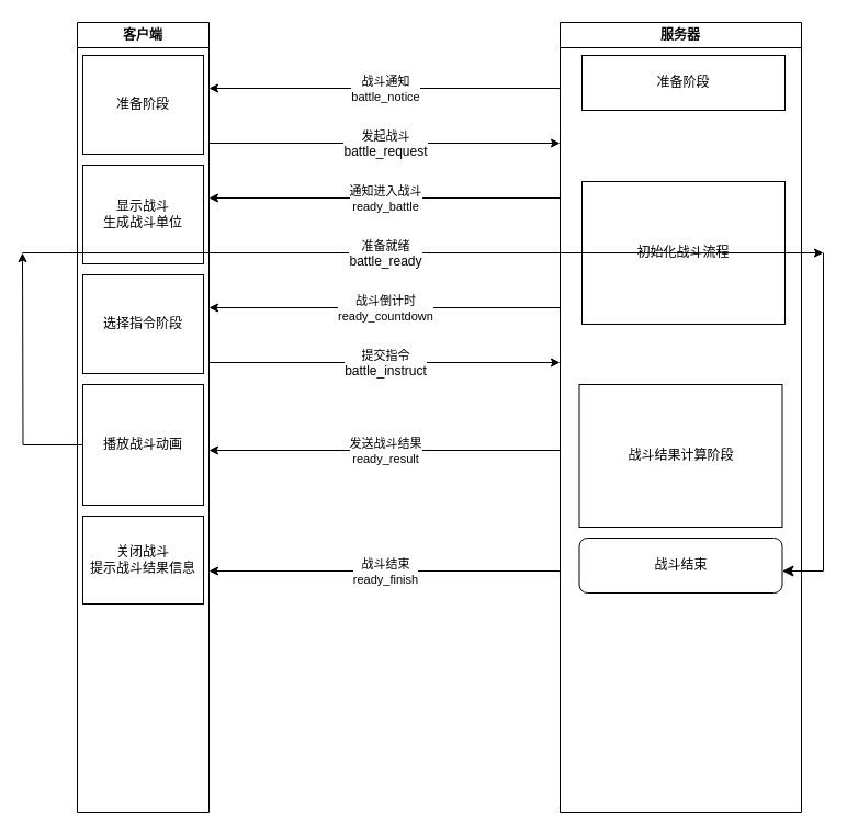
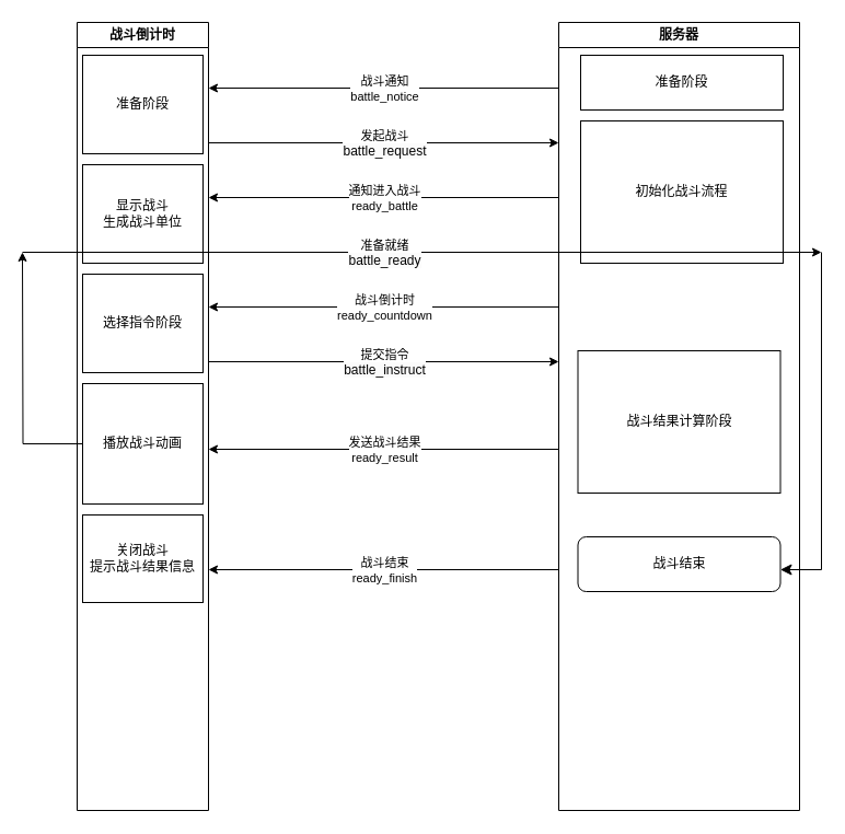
- <mxCell id="4" value="客户端" style="swimlane;whiteSpace=wrap;html=1;" vertex="1" parent="1"><mxGeometry x="70" y="20" width="120" height="720" as="geometry" /></mxCell>
+ <mxCell id="4" value="战斗倒计时" style="swimlane;whiteSpace=wrap;html=1;" vertex="1" parent="1"><mxGeometry x="70" y="20" width="120" height="720" as="geometry" /></mxCell>
- <mxCell id="14" value="初始化战斗流程" style="rounded=0;whiteSpace=wrap;html=1;" vertex="1" parent="12"><mxGeometry x="20" y="145" width="185" height="130" as="geometry" /></mxCell>
+ <mxCell id="14" value="初始化战斗流程" style="rounded=0;whiteSpace=wrap;html=1;" vertex="1" parent="12"><mxGeometry x="20" y="90" width="185" height="130" as="geometry" /></mxCell>
- <mxCell id="15" value="战斗结果计算阶段" style="rounded=0;whiteSpace=wrap;html=1;" vertex="1" parent="12"><mxGeometry x="17.5" y="330" width="185" height="130" as="geometry" /></mxCell>
+ <mxCell id="15" value="战斗结果计算阶段" style="rounded=0;whiteSpace=wrap;html=1;" vertex="1" parent="12"><mxGeometry x="17.5" y="300" width="185" height="130" as="geometry" /></mxCell>
